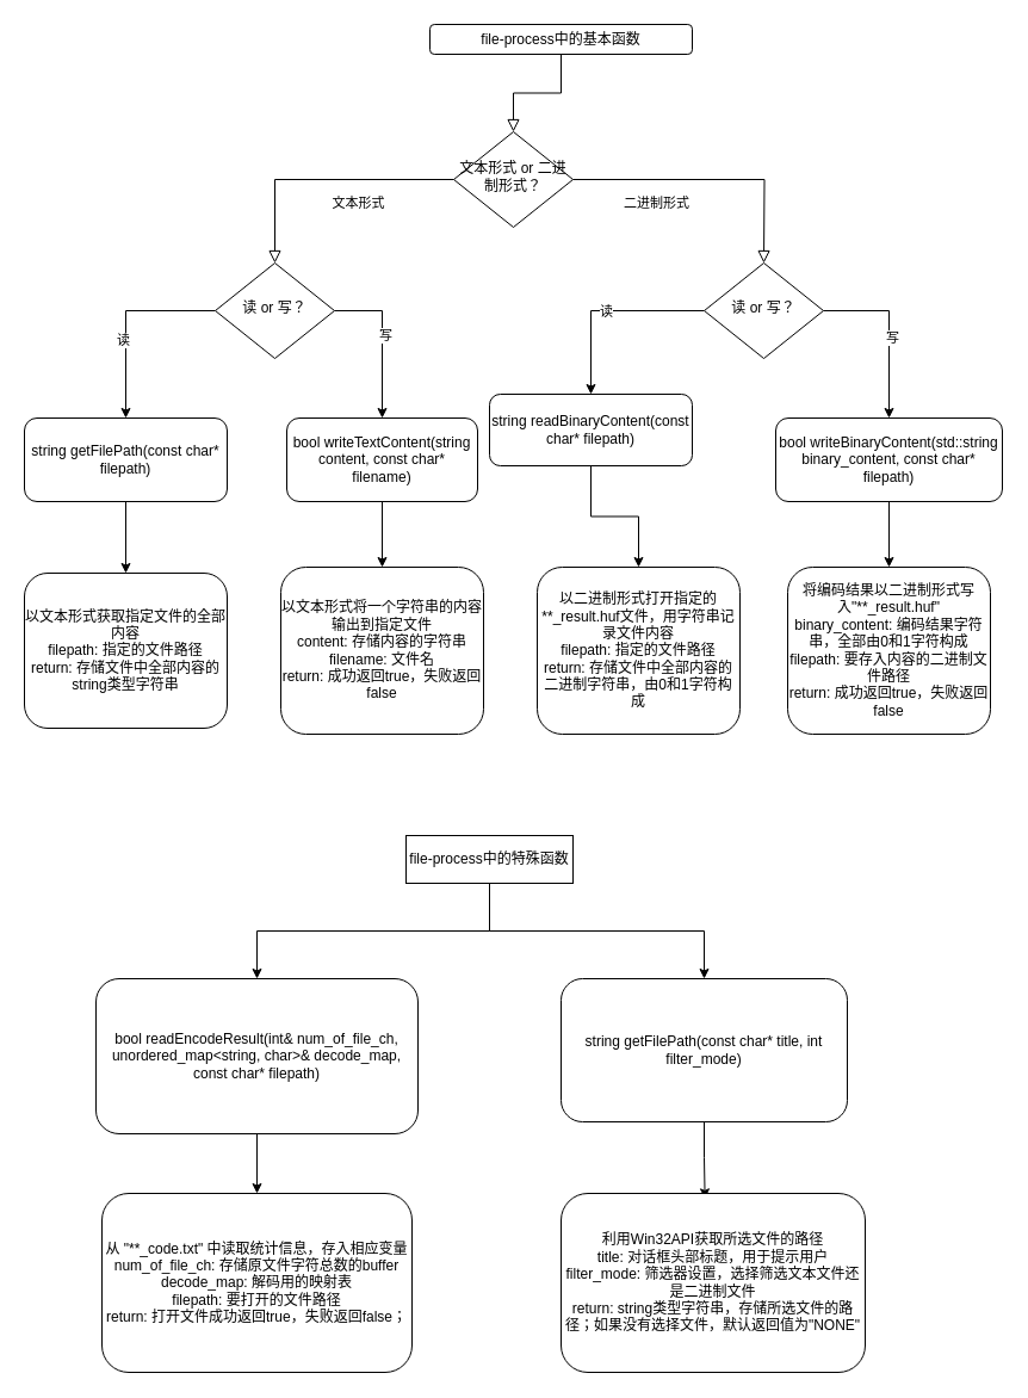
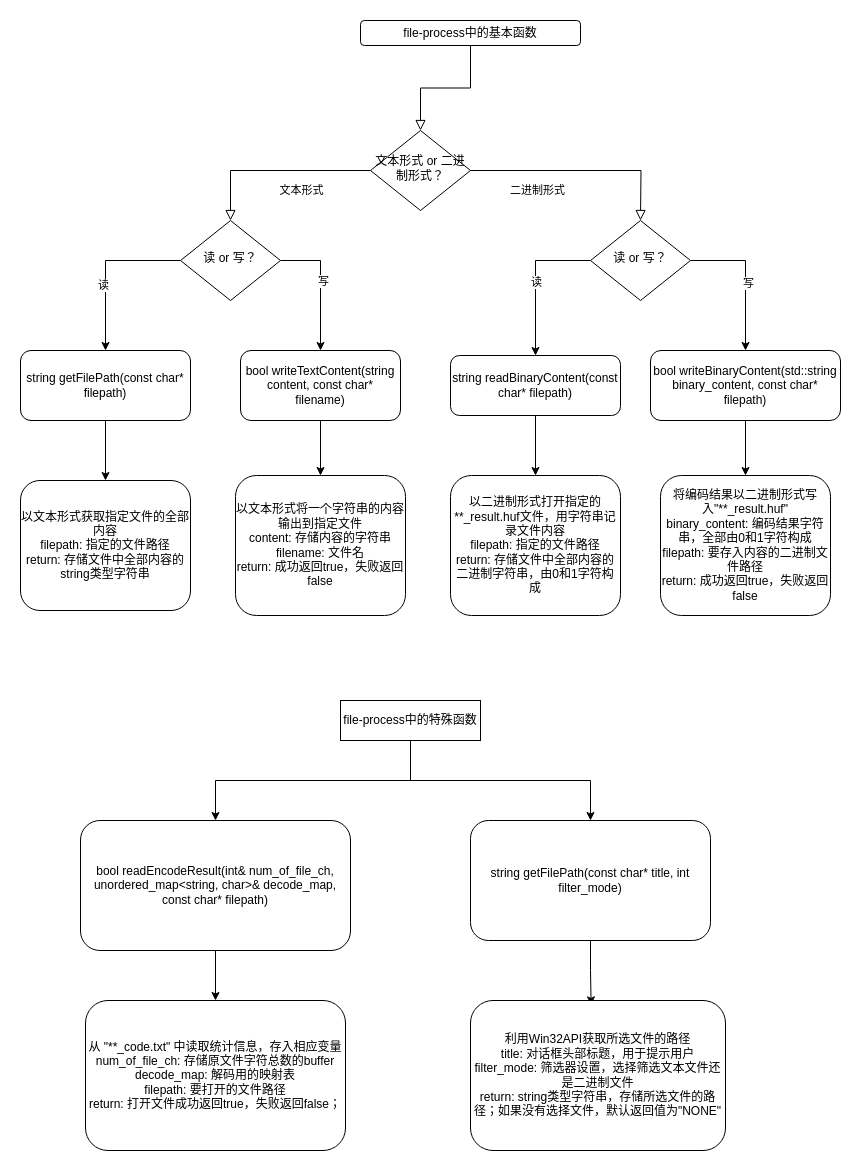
- <mxCell id="6" value="文本形式 or 二进制形式？" style="rhombus;whiteSpace=wrap;html=1;shadow=0;fontFamily=Helvetica;fontSize=12;align=center;strokeWidth=1;spacing=6;spacingTop=-4;" parent="1" vertex="1"><mxGeometry x="380" y="110" width="100" height="80" as="geometry" /></mxCell>
+ <mxCell id="6" value="文本形式 or 二进制形式？" style="rhombus;whiteSpace=wrap;html=1;shadow=0;fontFamily=Helvetica;fontSize=12;align=center;strokeWidth=1;spacing=6;spacingTop=-4;" parent="1" vertex="1"><mxGeometry x="370" y="130" width="100" height="80" as="geometry" /></mxCell>
- <mxCell id="18" value="string readBinaryContent(const char* filepath)" style="rounded=1;whiteSpace=wrap;html=1;fontSize=12;glass=0;strokeWidth=1;shadow=0;" vertex="1" parent="1"><mxGeometry x="410" y="330" width="170" height="60" as="geometry" /></mxCell>
+ <mxCell id="18" value="string readBinaryContent(const char* filepath)" style="rounded=1;whiteSpace=wrap;html=1;fontSize=12;glass=0;strokeWidth=1;shadow=0;" vertex="1" parent="1"><mxGeometry x="450" y="355" width="170" height="60" as="geometry" /></mxCell>
